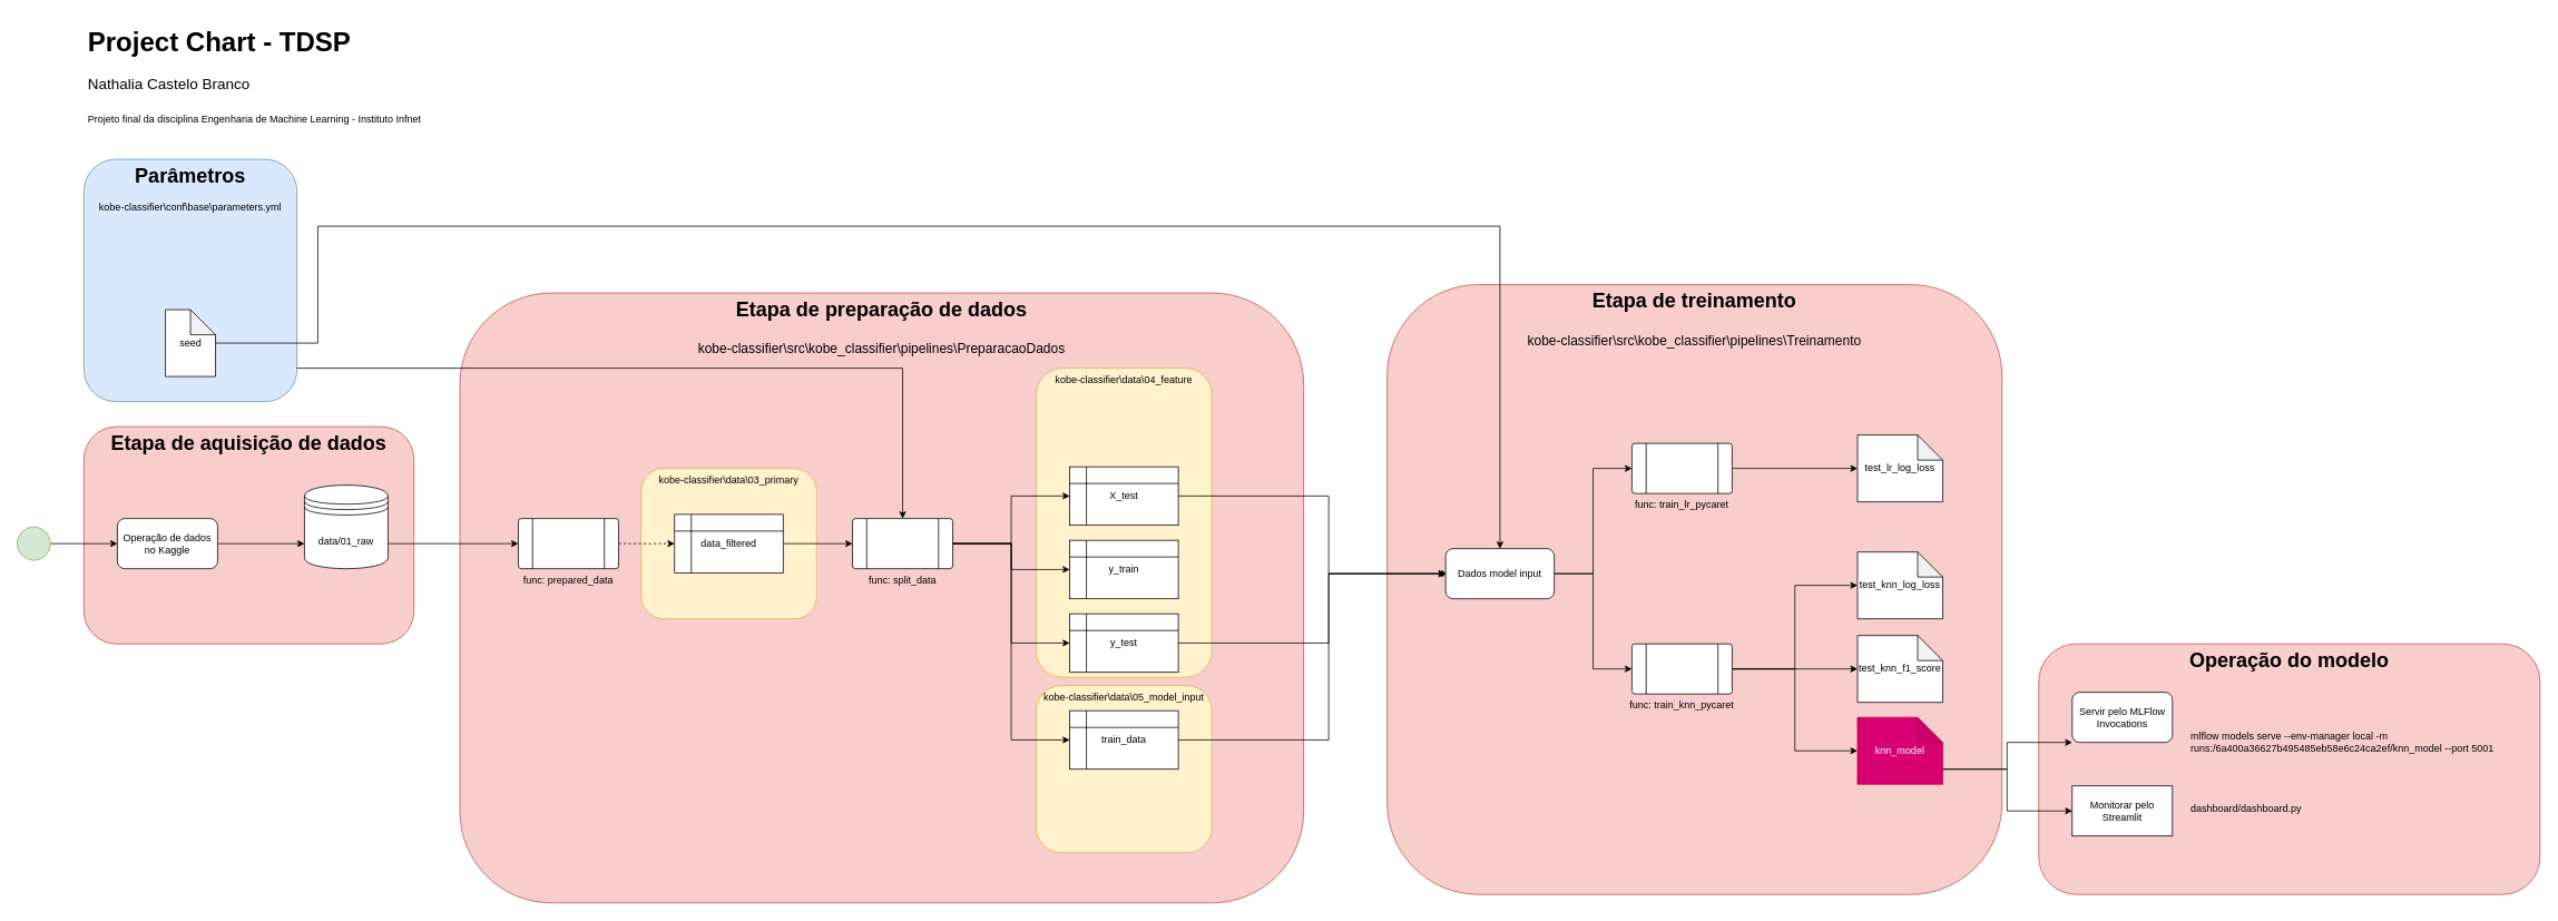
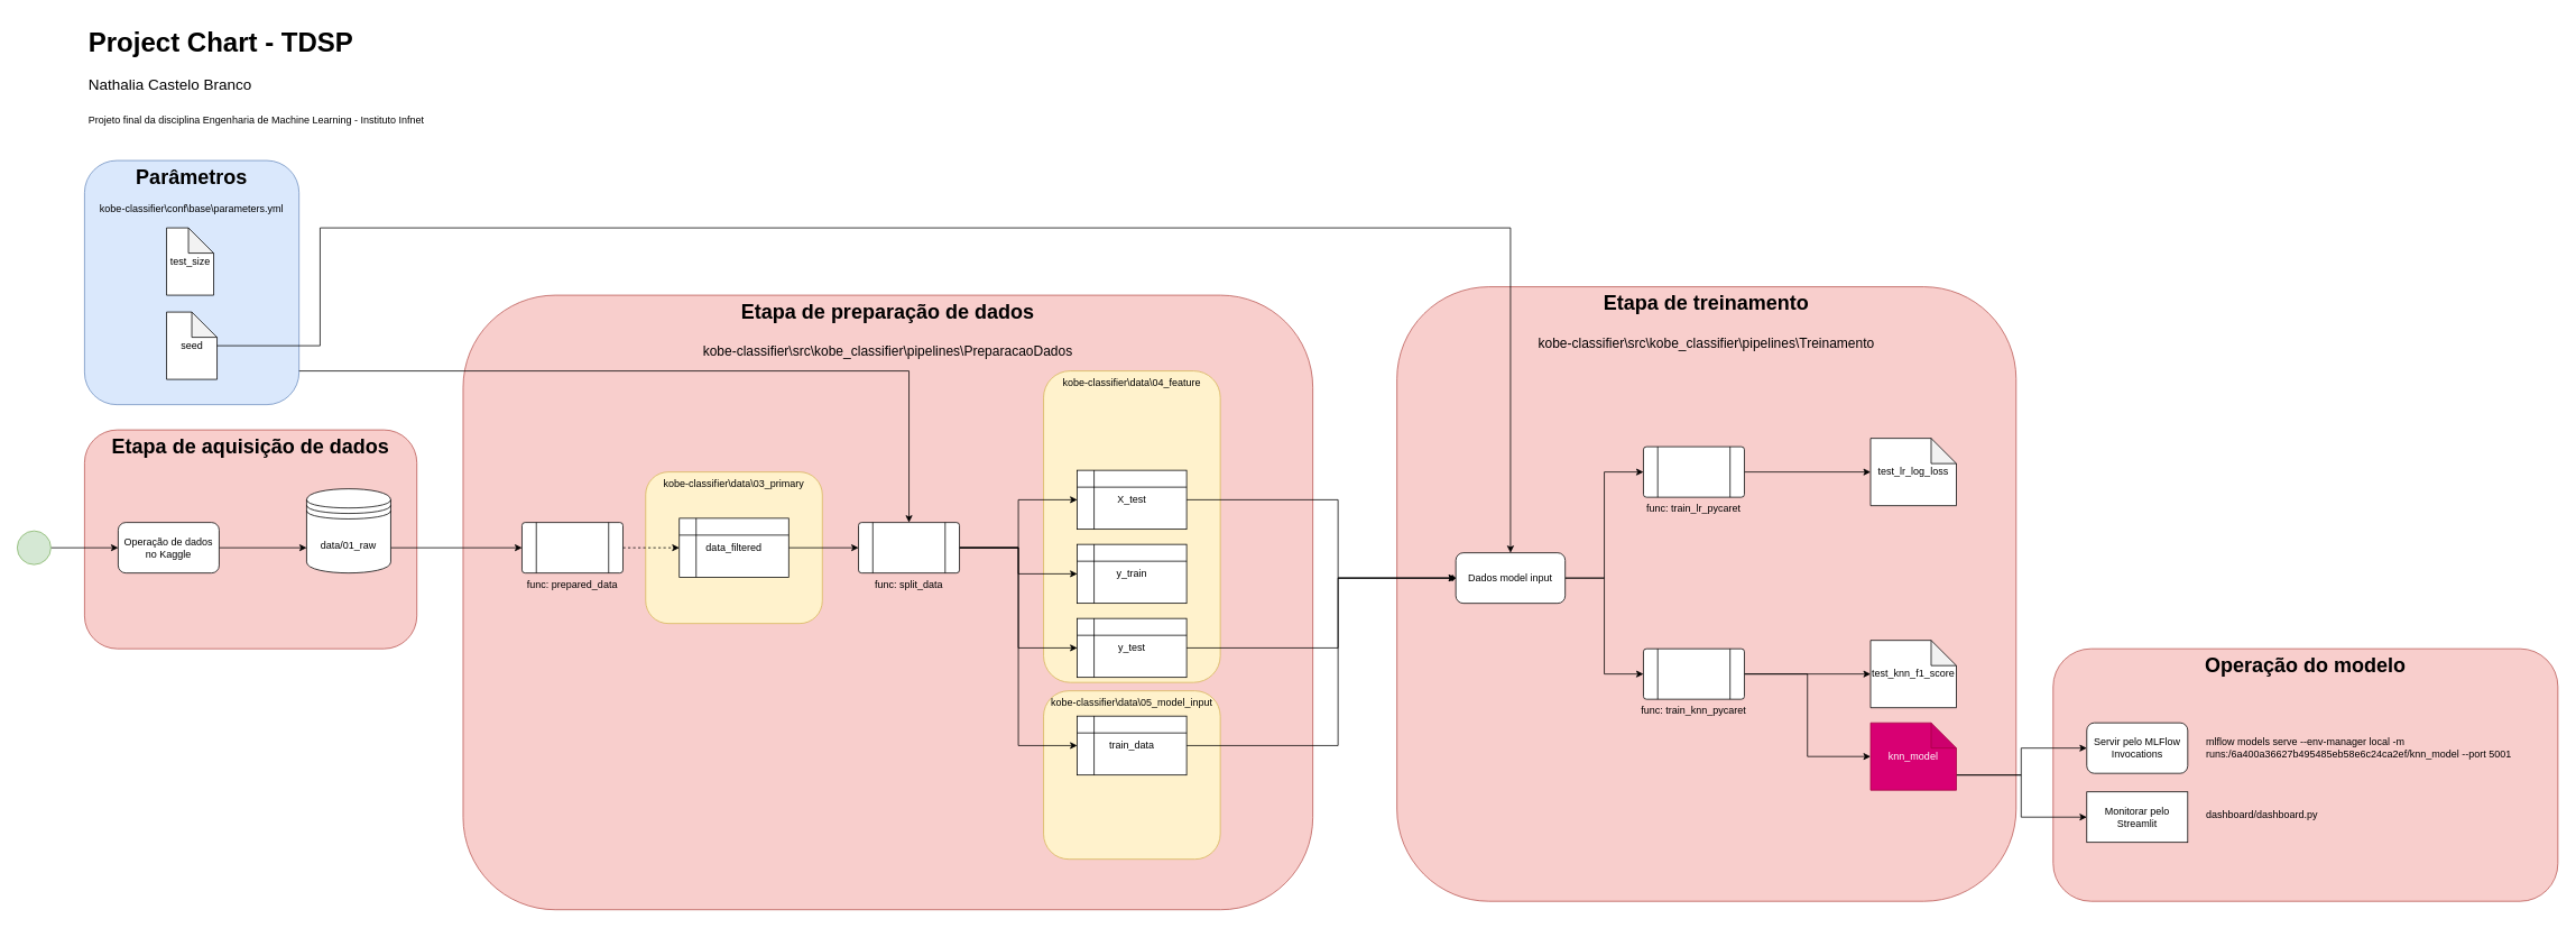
+ <mxCell id="26" value="test_size" style="shape=note;whiteSpace=wrap;html=1;backgroundOutline=1;darkOpacity=0.05;" vertex="1" parent="24"><mxGeometry x="97.5" y="80" width="56" height="80" as="geometry" /></mxCell>
- <mxCell id="44" value="test_knn_log_loss" style="shape=note;whiteSpace=wrap;html=1;backgroundOutline=1;darkOpacity=0.05;" vertex="1" parent="1"><mxGeometry x="2223" y="660" width="102" height="80" as="geometry" /></mxCell>
- <mxCell id="40" style="edgeStyle=orthogonalEdgeStyle;rounded=0;orthogonalLoop=1;jettySize=auto;html=1;entryX=0;entryY=0.5;entryDx=0;entryDy=0;entryPerimeter=0;" edge="1" parent="1" source="43" target="44"><mxGeometry relative="1" as="geometry" /></mxCell>
- <mxCell id="52" value="Servir pelo MLFlow Invocations" style="rounded=1;whiteSpace=wrap;html=1;" vertex="1" parent="1"><mxGeometry x="2480" y="828" width="120" height="60" as="geometry" /></mxCell>
+ <mxCell id="52" value="Servir pelo MLFlow Invocations" style="rounded=1;whiteSpace=wrap;html=1;" vertex="1" parent="1"><mxGeometry x="2480" y="858" width="120" height="60" as="geometry" /></mxCell>
